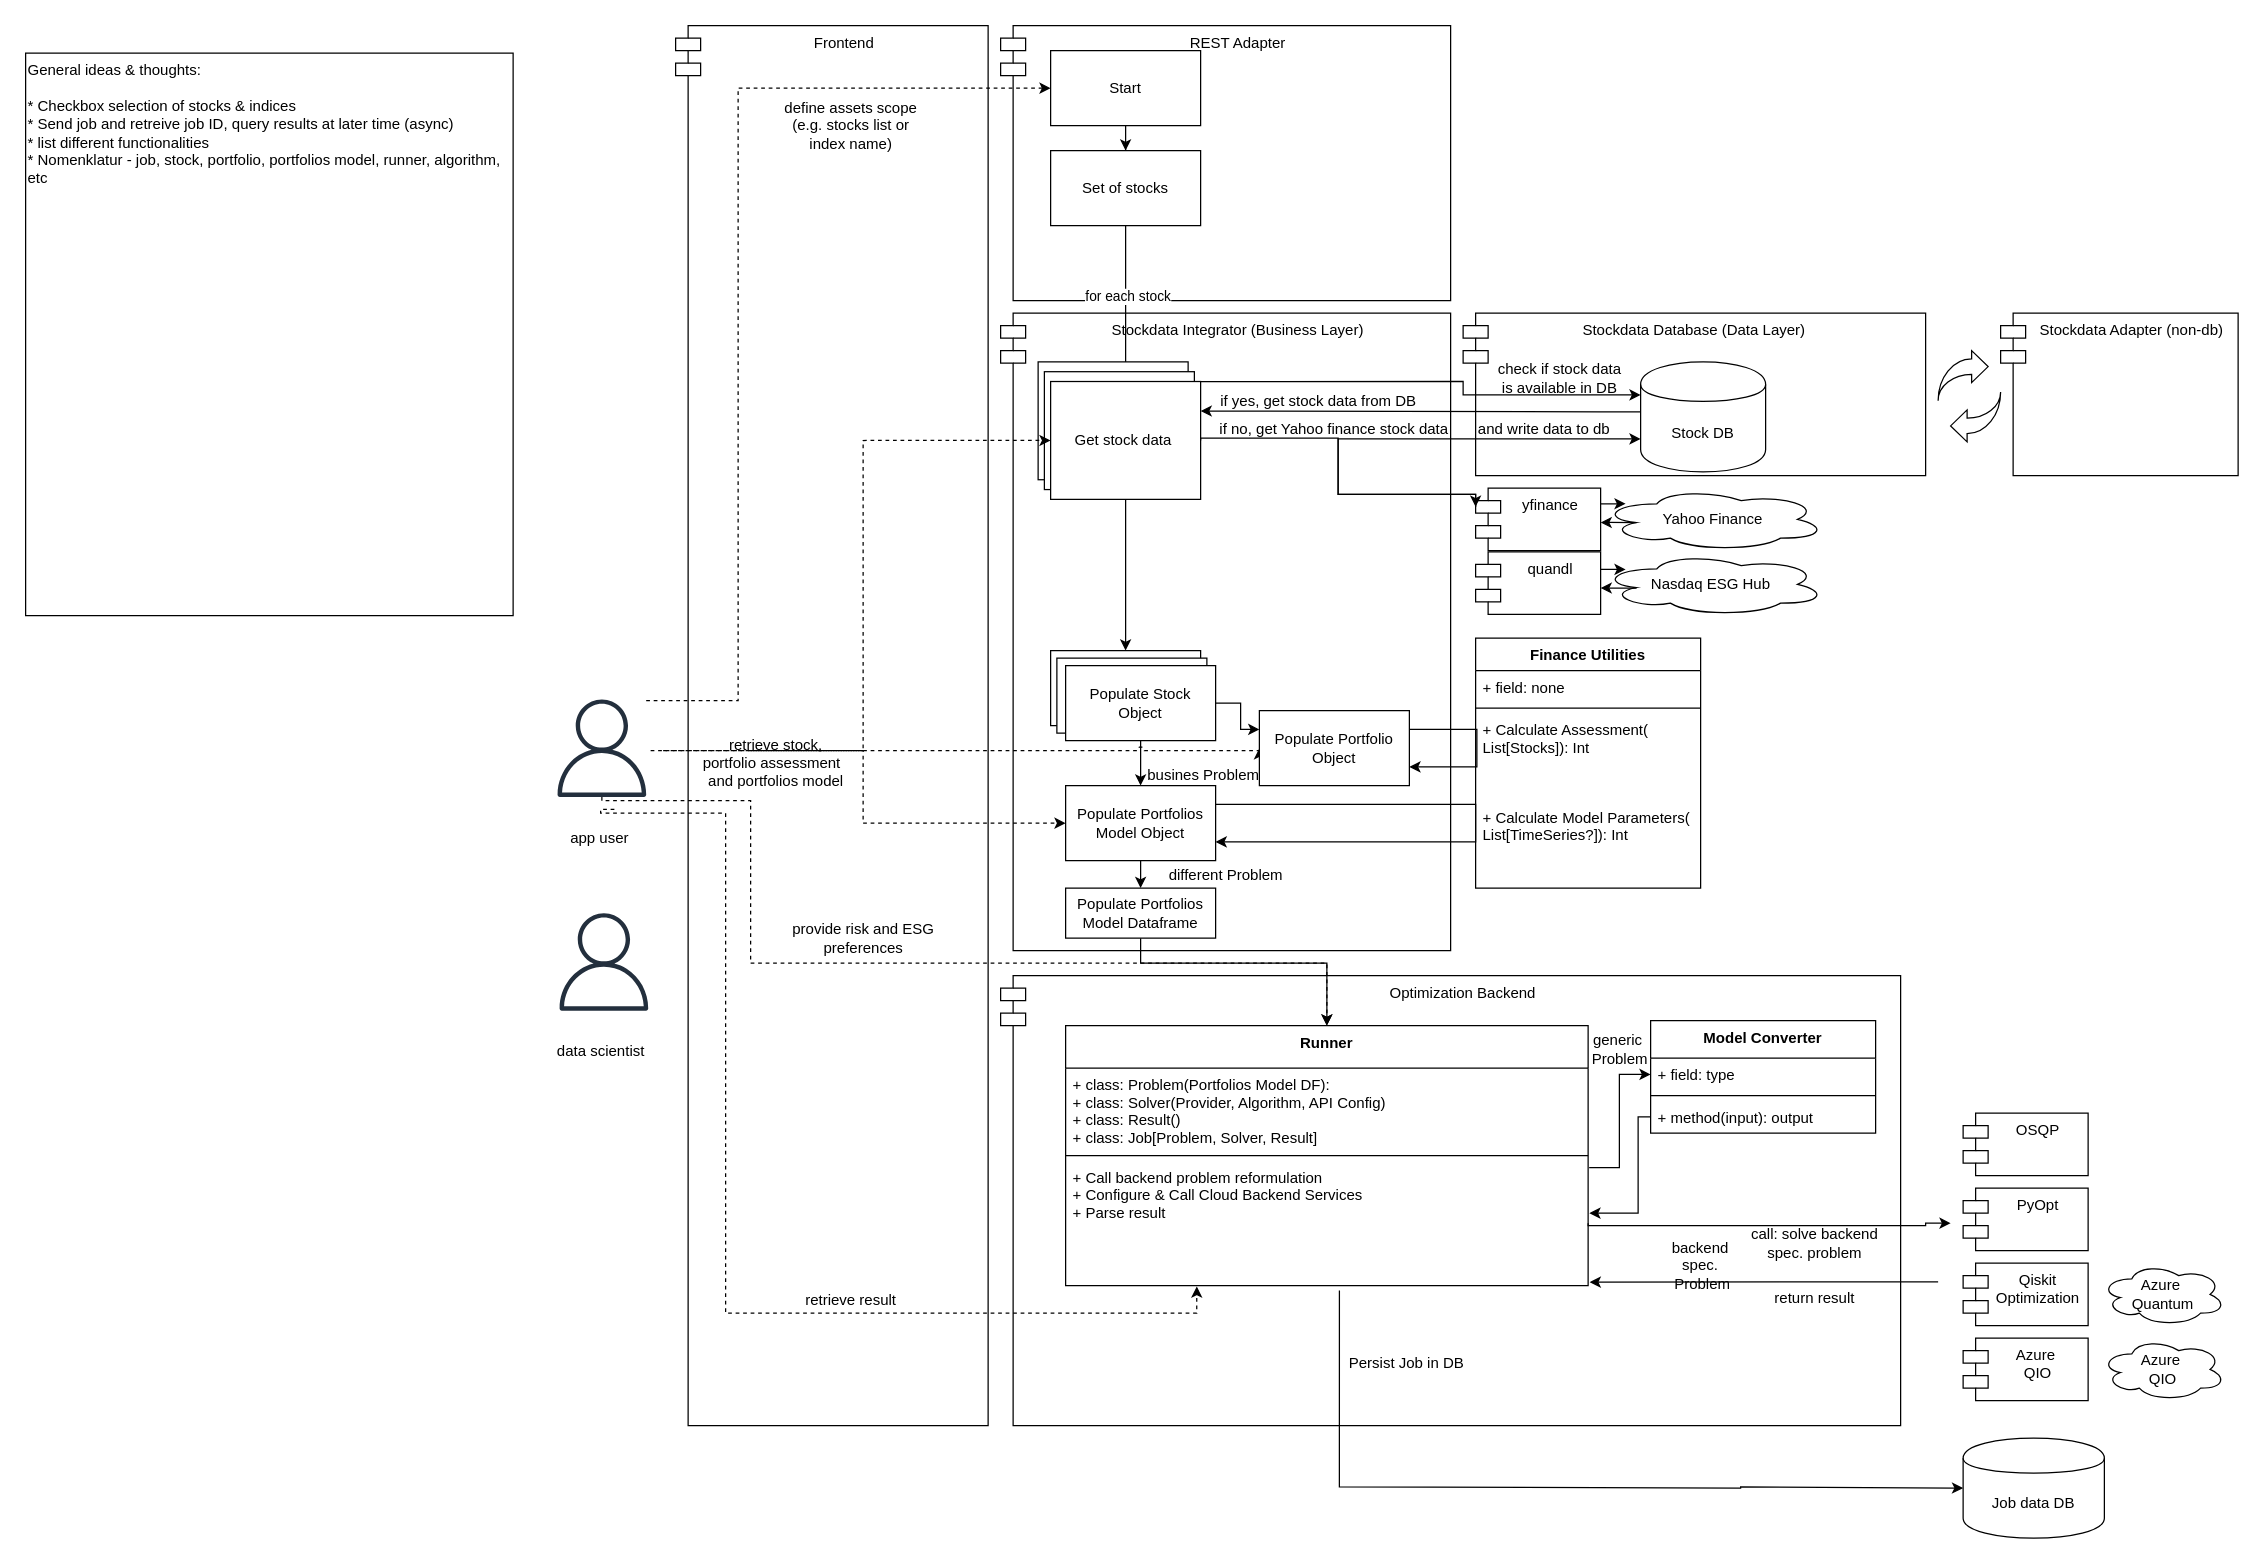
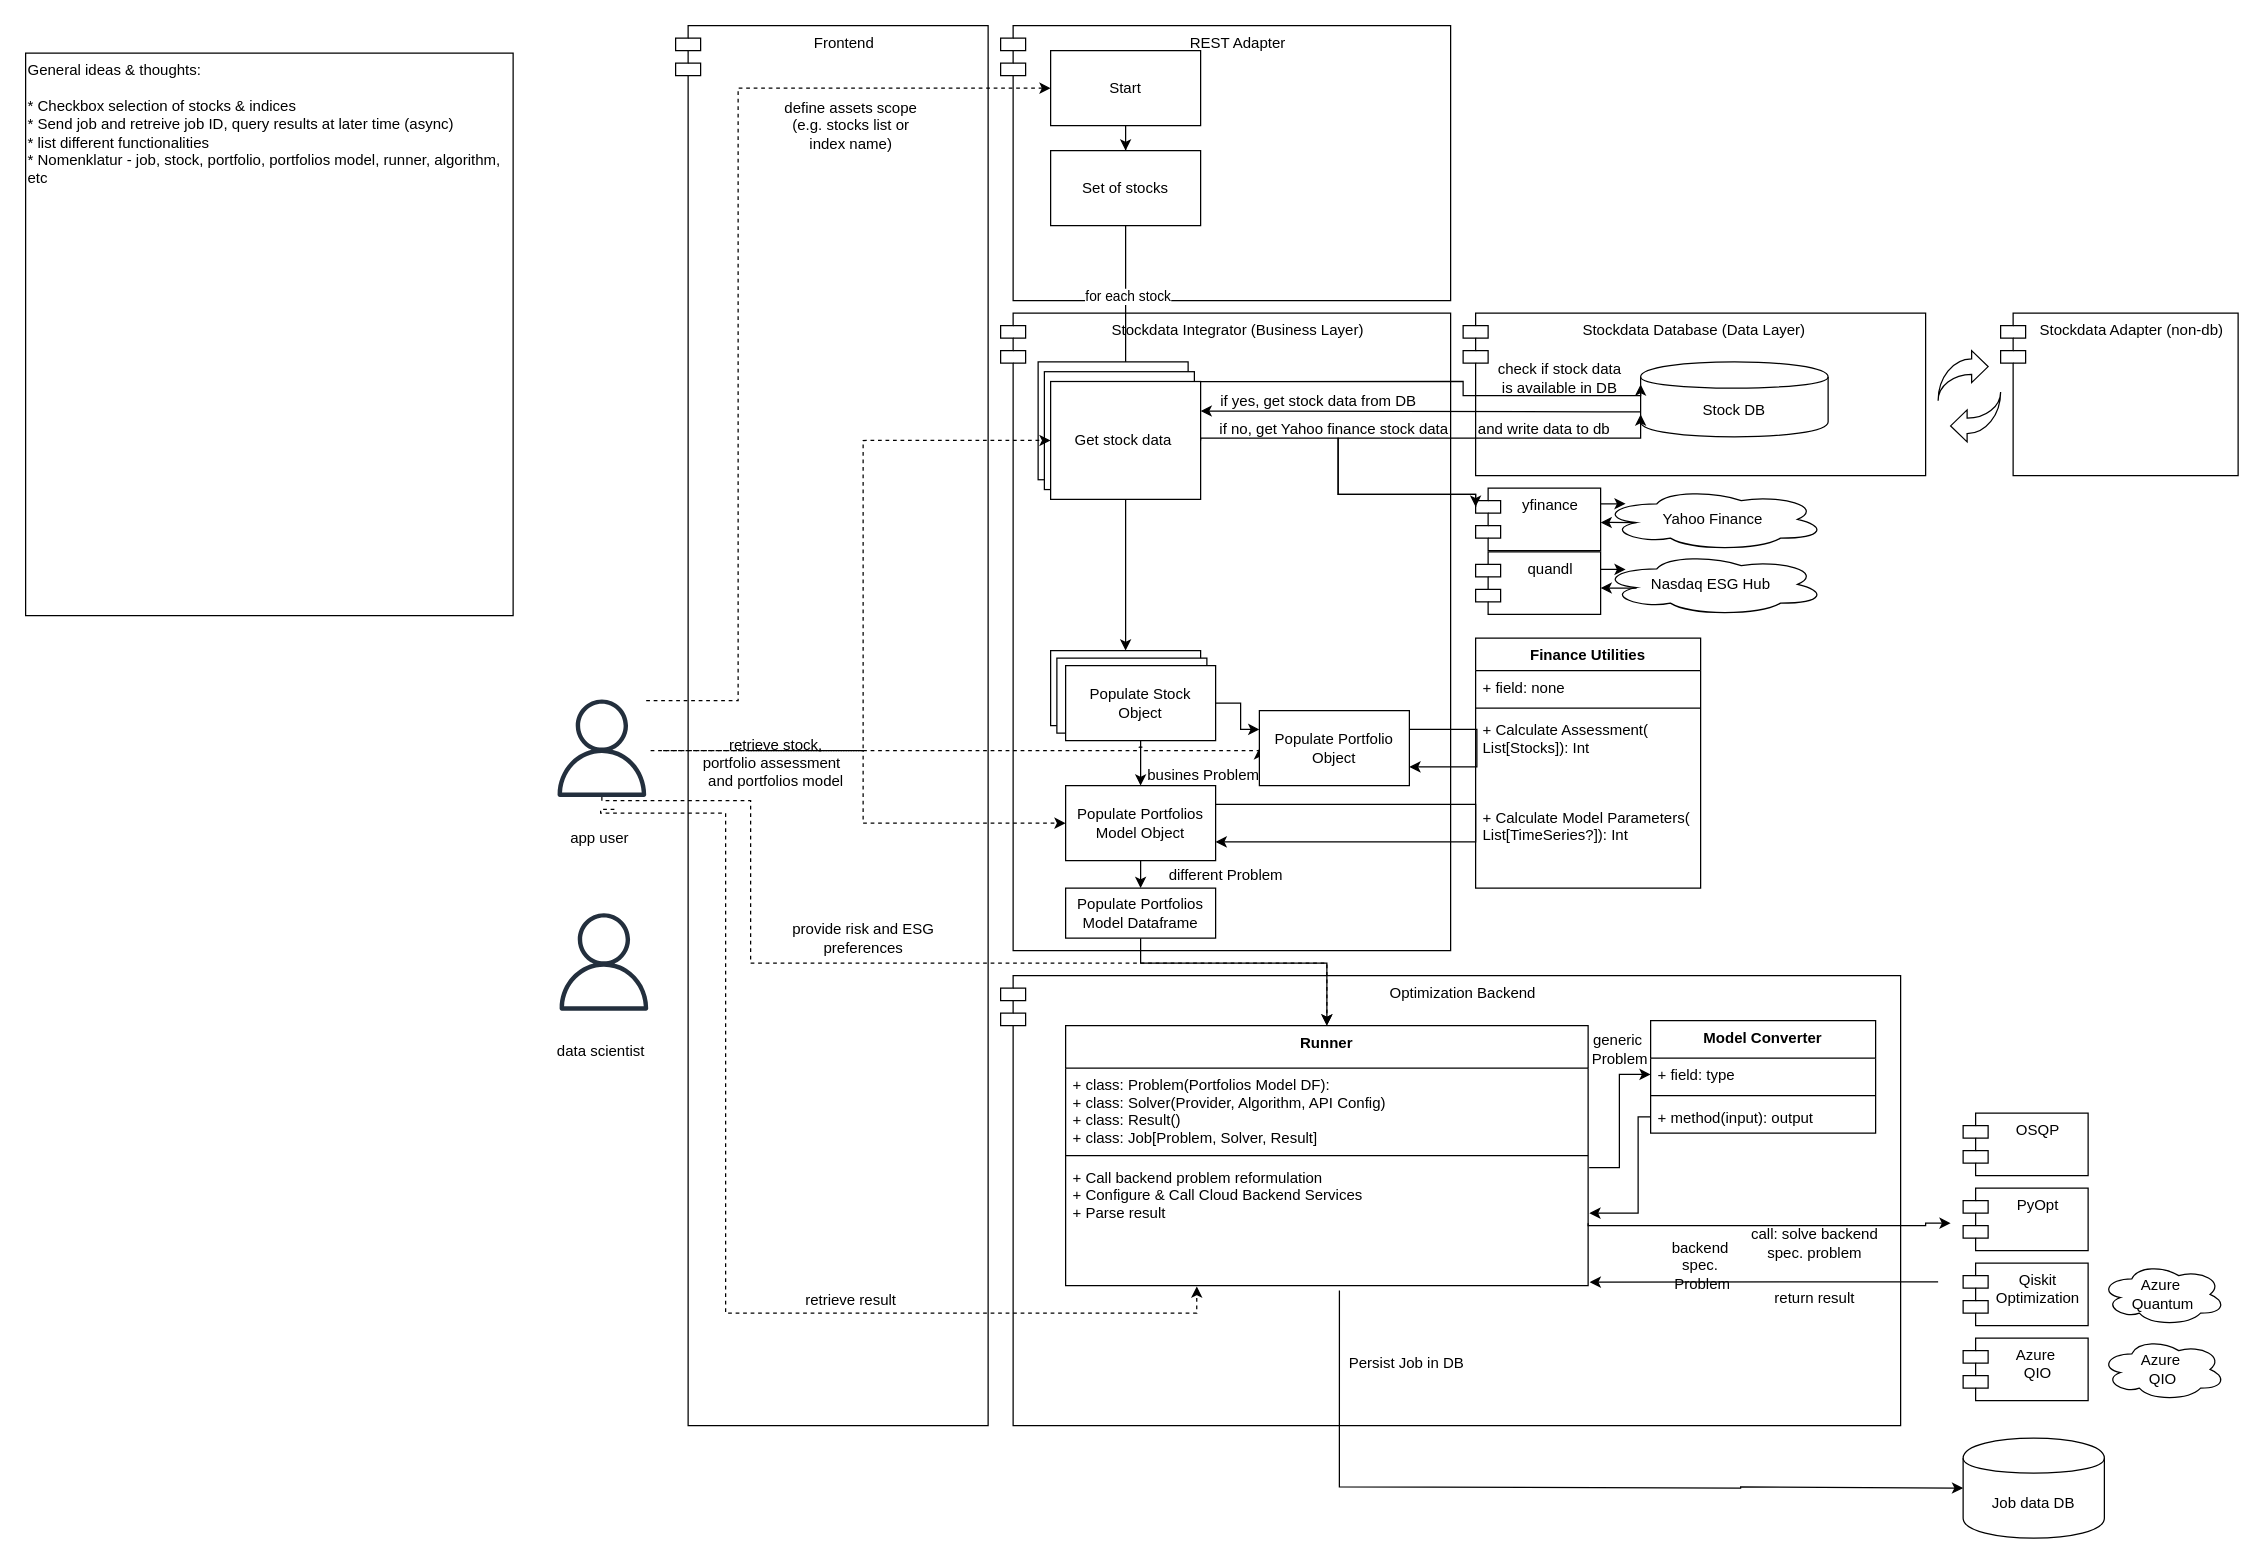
- <mxCell id="30" value="Stock DB" style="shape=cylinder;whiteSpace=wrap;html=1;boundedLbl=1;backgroundOutline=1;" parent="1" vertex="1"><mxGeometry x="1312" y="289" width="100" height="88" as="geometry" /></mxCell>
+ <mxCell id="30" value="Stock DB" style="shape=cylinder;whiteSpace=wrap;html=1;boundedLbl=1;backgroundOutline=1;" parent="1" vertex="1"><mxGeometry x="1312" y="289" width="150" height="60" as="geometry" /></mxCell>
